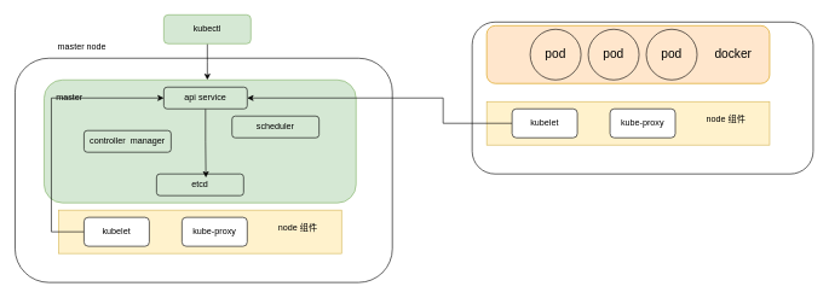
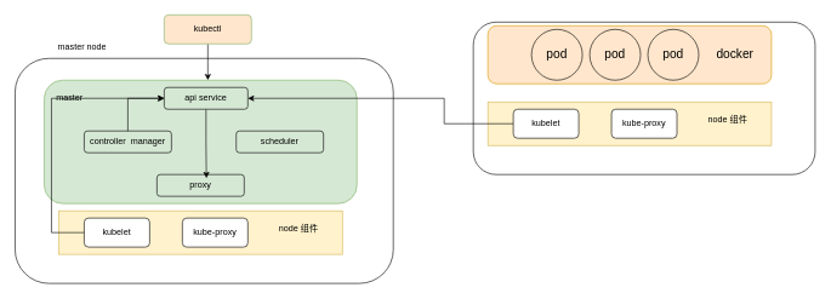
- <mxCell id="7" value="kubectl" style="rounded=1;whiteSpace=wrap;html=1;fillColor=#d5e8d4;strokeColor=#82b366;" vertex="1" parent="1"><mxGeometry x="225" y="20" width="120" height="40" as="geometry" /></mxCell>
+ <mxCell id="7" value="kubectl" style="rounded=1;whiteSpace=wrap;html=1;fillColor=#ffe6cc;strokeColor=#82b366;" vertex="1" parent="1"><mxGeometry x="225" y="20" width="120" height="40" as="geometry" /></mxCell>
+ <mxCell id="14" style="edgeStyle=orthogonalEdgeStyle;rounded=0;orthogonalLoop=1;jettySize=auto;html=1;entryX=0;entryY=0.5;entryDx=0;entryDy=0;" edge="1" parent="1" source="15" target="11"><mxGeometry relative="1" as="geometry" /></mxCell>
- <mxCell id="16" value="scheduler" style="rounded=1;whiteSpace=wrap;html=1;strokeColor=#000000;strokeWidth=1;fillColor=none;" vertex="1" parent="1"><mxGeometry x="319" y="160" width="120" height="30" as="geometry" /></mxCell>
+ <mxCell id="16" value="scheduler" style="rounded=1;whiteSpace=wrap;html=1;strokeColor=#000000;strokeWidth=1;fillColor=none;" vertex="1" parent="1"><mxGeometry x="324" y="180" width="120" height="30" as="geometry" /></mxCell>
- <mxCell id="13" value="etcd" style="rounded=1;whiteSpace=wrap;html=1;strokeColor=#000000;strokeWidth=1;fillColor=none;" vertex="1" parent="1"><mxGeometry x="215" y="240" width="120" height="30" as="geometry" /></mxCell>
+ <mxCell id="13" value="proxy" style="rounded=1;whiteSpace=wrap;html=1;strokeColor=#000000;strokeWidth=1;fillColor=none;" vertex="1" parent="1"><mxGeometry x="215" y="240" width="120" height="30" as="geometry" /></mxCell>
